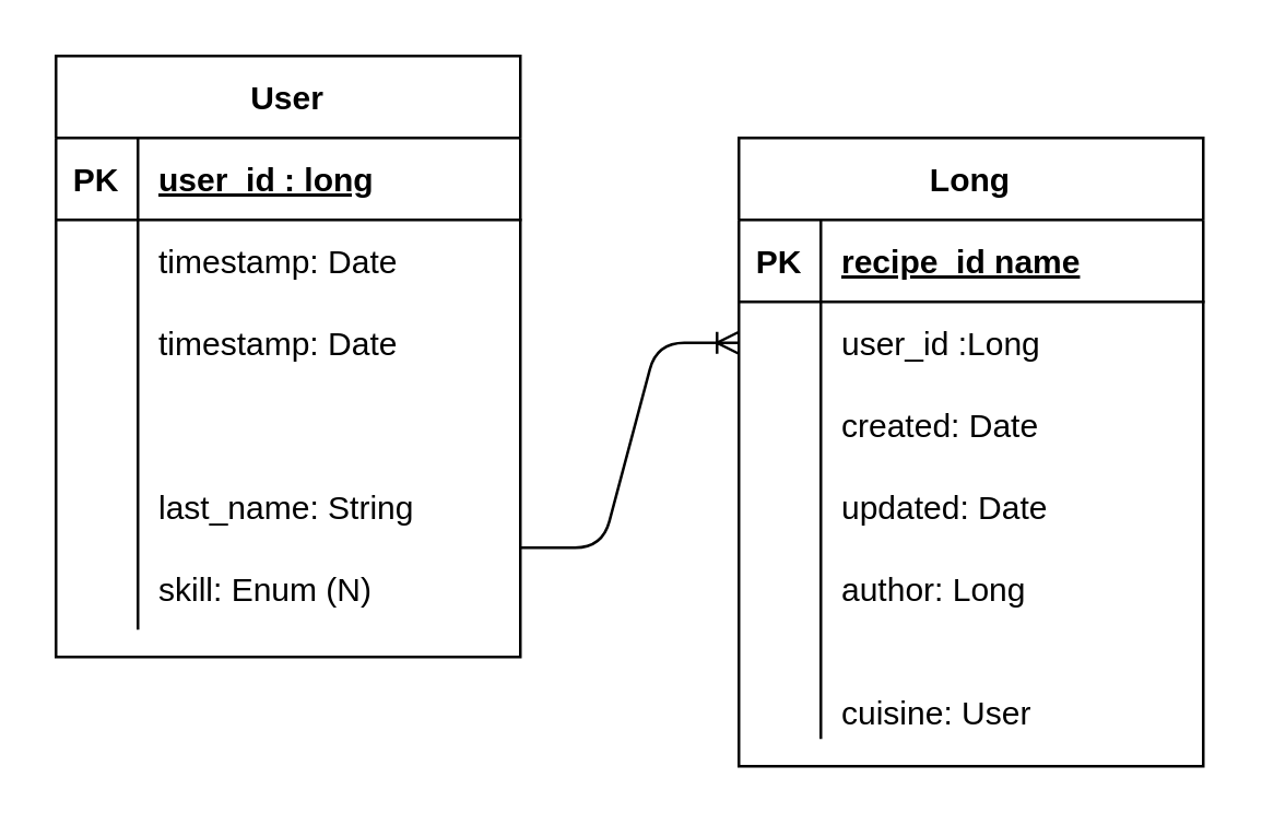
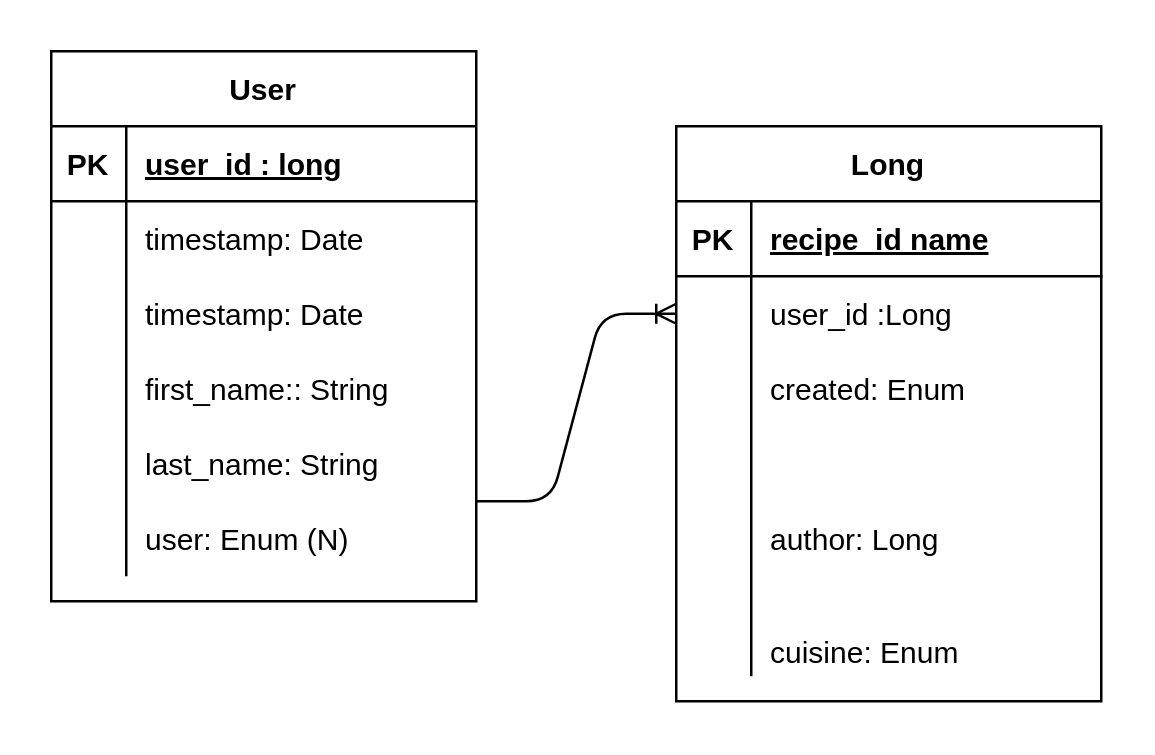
+ <mxCell id="14" value="first_name:: String" style="shape=partialRectangle;connectable=0;fillColor=none;top=0;left=0;bottom=0;right=0;align=left;spacingLeft=6;overflow=hidden;" parent="12" vertex="1"><mxGeometry x="30" width="140" height="30" as="geometry" /></mxCell>
- <mxCell id="29" value="created: Date" style="shape=partialRectangle;connectable=0;fillColor=none;top=0;left=0;bottom=0;right=0;align=left;spacingLeft=6;overflow=hidden;" parent="27" vertex="1"><mxGeometry x="30" width="140" height="30" as="geometry" /></mxCell>
+ <mxCell id="29" value="created: Enum" style="shape=partialRectangle;connectable=0;fillColor=none;top=0;left=0;bottom=0;right=0;align=left;spacingLeft=6;overflow=hidden;" parent="27" vertex="1"><mxGeometry x="30" width="140" height="30" as="geometry" /></mxCell>
- <mxCell id="32" value="updated: Date" style="shape=partialRectangle;connectable=0;fillColor=none;top=0;left=0;bottom=0;right=0;align=left;spacingLeft=6;overflow=hidden;" parent="30" vertex="1"><mxGeometry x="30" width="140" height="30" as="geometry" /></mxCell>
- <mxCell id="20" value="skill: Enum (N)" style="shape=partialRectangle;connectable=0;fillColor=none;top=0;left=0;bottom=0;right=0;align=left;spacingLeft=6;overflow=hidden;" parent="18" vertex="1"><mxGeometry x="30" width="140" height="30" as="geometry" /></mxCell>
+ <mxCell id="20" value="user: Enum (N)" style="shape=partialRectangle;connectable=0;fillColor=none;top=0;left=0;bottom=0;right=0;align=left;spacingLeft=6;overflow=hidden;" parent="18" vertex="1"><mxGeometry x="30" width="140" height="30" as="geometry" /></mxCell>
- <mxCell id="40" value="cuisine: User" style="shape=partialRectangle;connectable=0;fillColor=none;top=0;left=0;bottom=0;right=0;align=left;spacingLeft=6;overflow=hidden;" parent="38" vertex="1"><mxGeometry x="30" width="140" height="20" as="geometry" /></mxCell>
+ <mxCell id="40" value="cuisine: Enum" style="shape=partialRectangle;connectable=0;fillColor=none;top=0;left=0;bottom=0;right=0;align=left;spacingLeft=6;overflow=hidden;" parent="38" vertex="1"><mxGeometry x="30" width="140" height="20" as="geometry" /></mxCell>
